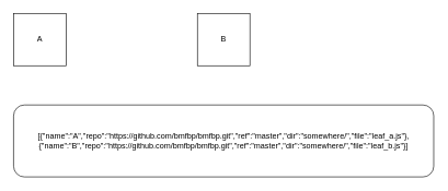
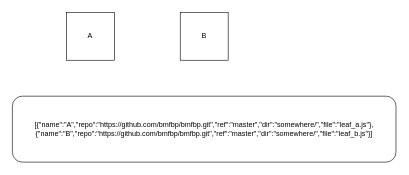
- <mxCell id="2" value="A" style="whiteSpace=wrap;html=1;aspect=fixed;" vertex="1" parent="1"><mxGeometry x="20" y="20" width="80" height="80" as="geometry" /></mxCell>
+ <mxCell id="2" value="A" style="whiteSpace=wrap;html=1;aspect=fixed;" vertex="1" parent="1"><mxGeometry x="110" y="20" width="80" height="80" as="geometry" /></mxCell>
